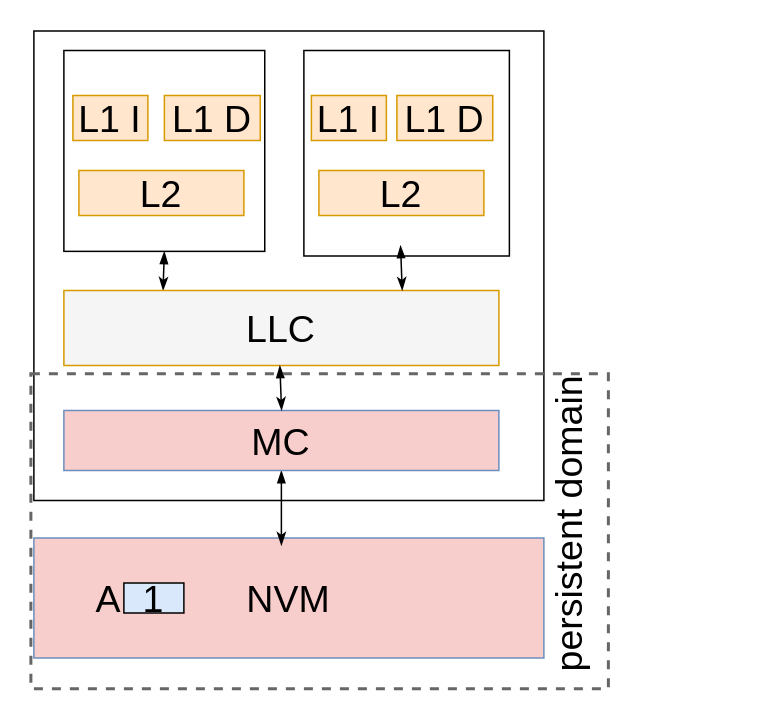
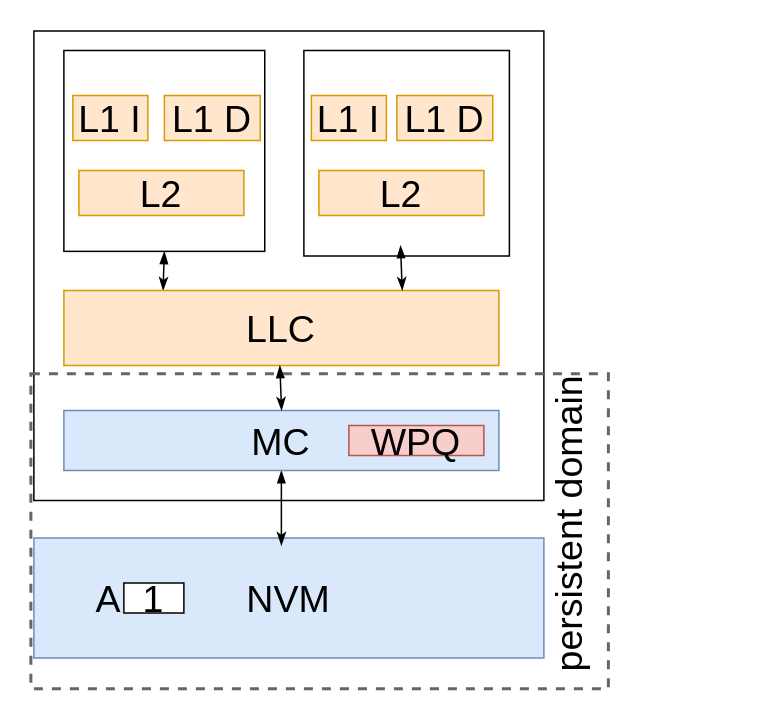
- <mxCell id="12" value="LLC" style="rounded=0;whiteSpace=wrap;html=1;fontSize=25;fillColor=#f5f5f5;strokeColor=#d79b00;fontStyle=0;" parent="1" vertex="1"><mxGeometry x="42.09" y="193" width="290" height="50" as="geometry" /></mxCell>
+ <mxCell id="12" value="LLC" style="rounded=0;whiteSpace=wrap;html=1;fontSize=25;fillColor=#ffe6cc;strokeColor=#d79b00;fontStyle=0" parent="1" vertex="1"><mxGeometry x="42.09" y="193" width="290" height="50" as="geometry" /></mxCell>
- <mxCell id="15" value="MC" style="rounded=0;whiteSpace=wrap;html=1;fontSize=25;fillColor=#f8cecc;strokeColor=#6c8ebf;fontStyle=0;" parent="1" vertex="1"><mxGeometry x="42.09" y="273" width="290" height="40" as="geometry" /></mxCell>
+ <mxCell id="15" value="MC" style="rounded=0;whiteSpace=wrap;html=1;fontSize=25;fillColor=#dae8fc;strokeColor=#6c8ebf;fontStyle=0" parent="1" vertex="1"><mxGeometry x="42.09" y="273" width="290" height="40" as="geometry" /></mxCell>
+ <mxCell id="16" value="WPQ" style="rounded=0;whiteSpace=wrap;html=1;fontSize=25;fillColor=#f8cecc;strokeColor=#b85450;fontStyle=0" parent="1" vertex="1"><mxGeometry x="232.09" y="283" width="90" height="20" as="geometry" /></mxCell>
- <mxCell id="19" value="1" style="rounded=0;whiteSpace=wrap;html=1;fontSize=25;align=center;fontStyle=0;fillColor=#dae8fc;" parent="1" vertex="1"><mxGeometry x="82.09" y="388" width="40" height="20" as="geometry" /></mxCell>
+ <mxCell id="19" value="1" style="rounded=0;whiteSpace=wrap;html=1;fontSize=25;align=center;fontStyle=0" parent="1" vertex="1"><mxGeometry x="82.09" y="388" width="40" height="20" as="geometry" /></mxCell>
- <mxCell id="13" value="NVM" style="rounded=0;whiteSpace=wrap;html=1;fontSize=25;fillColor=#f8cecc;strokeColor=#6c8ebf;fontStyle=0;" parent="1" vertex="1"><mxGeometry x="22.09" y="358" width="340" height="80" as="geometry" /></mxCell>
+ <mxCell id="13" value="NVM" style="rounded=0;whiteSpace=wrap;html=1;fontSize=25;fillColor=#dae8fc;strokeColor=#6c8ebf;fontStyle=0" parent="1" vertex="1"><mxGeometry x="22.09" y="358" width="340" height="80" as="geometry" /></mxCell>
